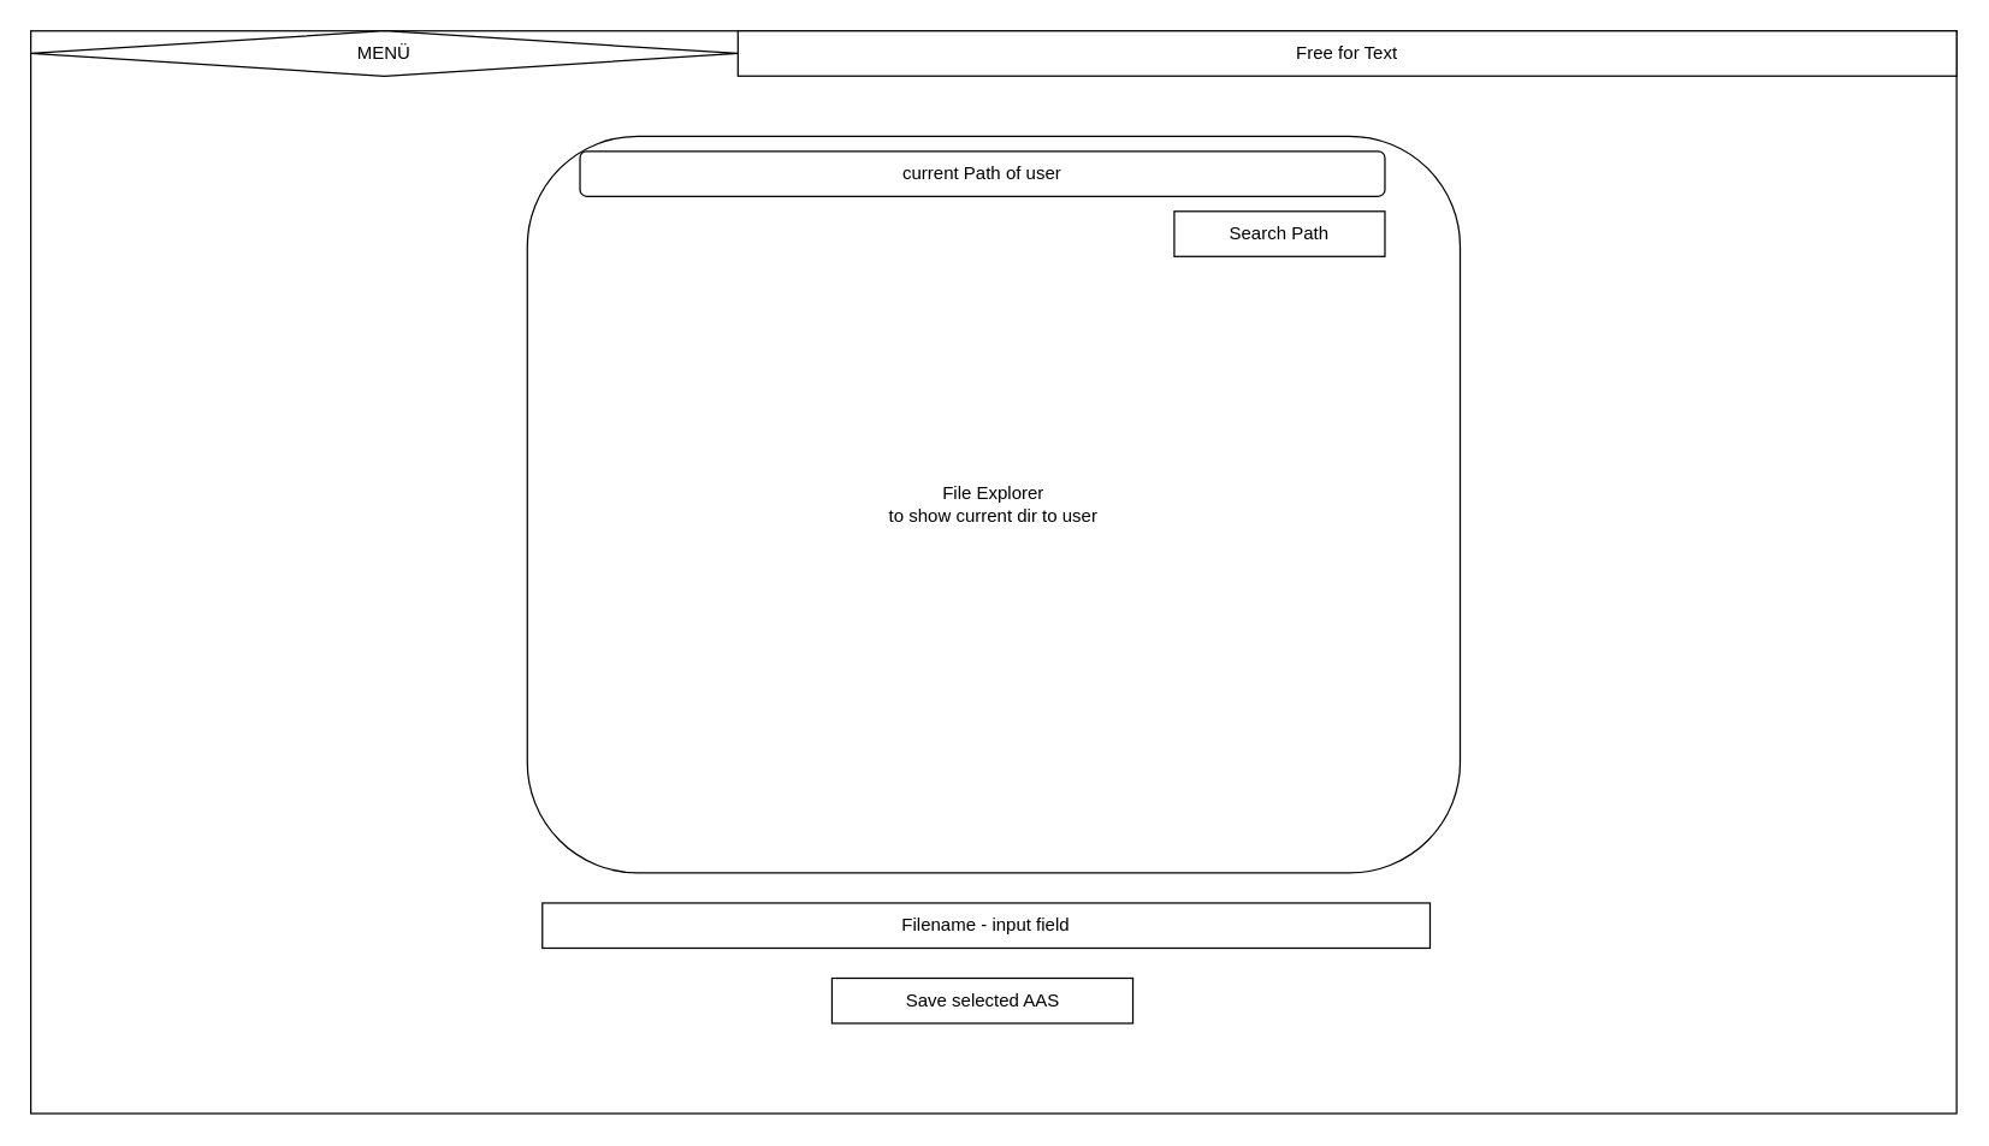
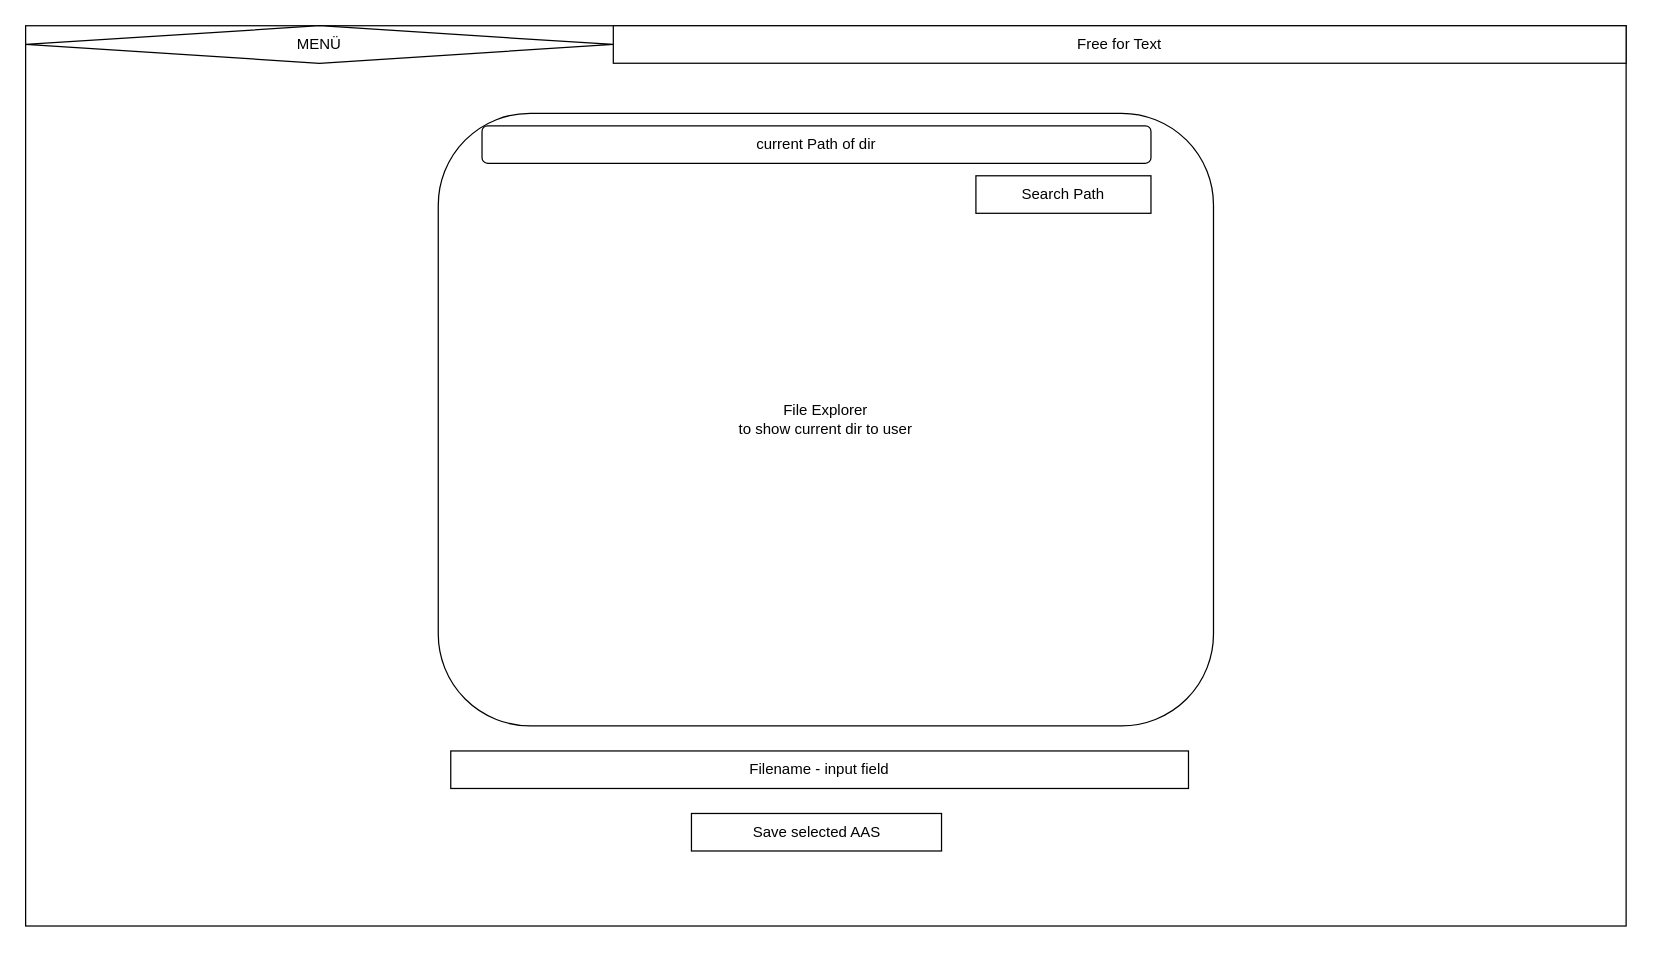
- <mxCell id="8" value="current Path of user" style="rounded=1;whiteSpace=wrap;html=1;" parent="1" vertex="1"><mxGeometry x="385" y="100" width="535" height="30" as="geometry" /></mxCell>
+ <mxCell id="8" value="current Path of dir" style="rounded=1;whiteSpace=wrap;html=1;" parent="1" vertex="1"><mxGeometry x="385" y="100" width="535" height="30" as="geometry" /></mxCell>
